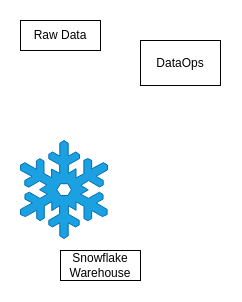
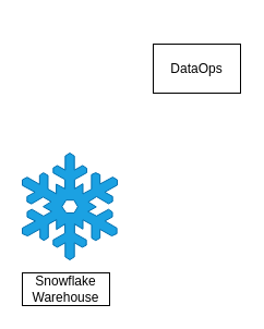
- <mxCell id="2" value="Raw Data" style="rounded=0;whiteSpace=wrap;html=1;" vertex="1" parent="1"><mxGeometry x="20" y="20" width="80" height="30" as="geometry" /></mxCell>
- <mxCell id="5" value="Snowflake Warehouse" style="rounded=0;whiteSpace=wrap;html=1;" vertex="1" parent="1"><mxGeometry x="60" y="250" width="80" height="30" as="geometry" /></mxCell>
+ <mxCell id="5" value="Snowflake Warehouse" style="rounded=0;whiteSpace=wrap;html=1;" vertex="1" parent="1"><mxGeometry x="20" y="250" width="80" height="30" as="geometry" /></mxCell>
